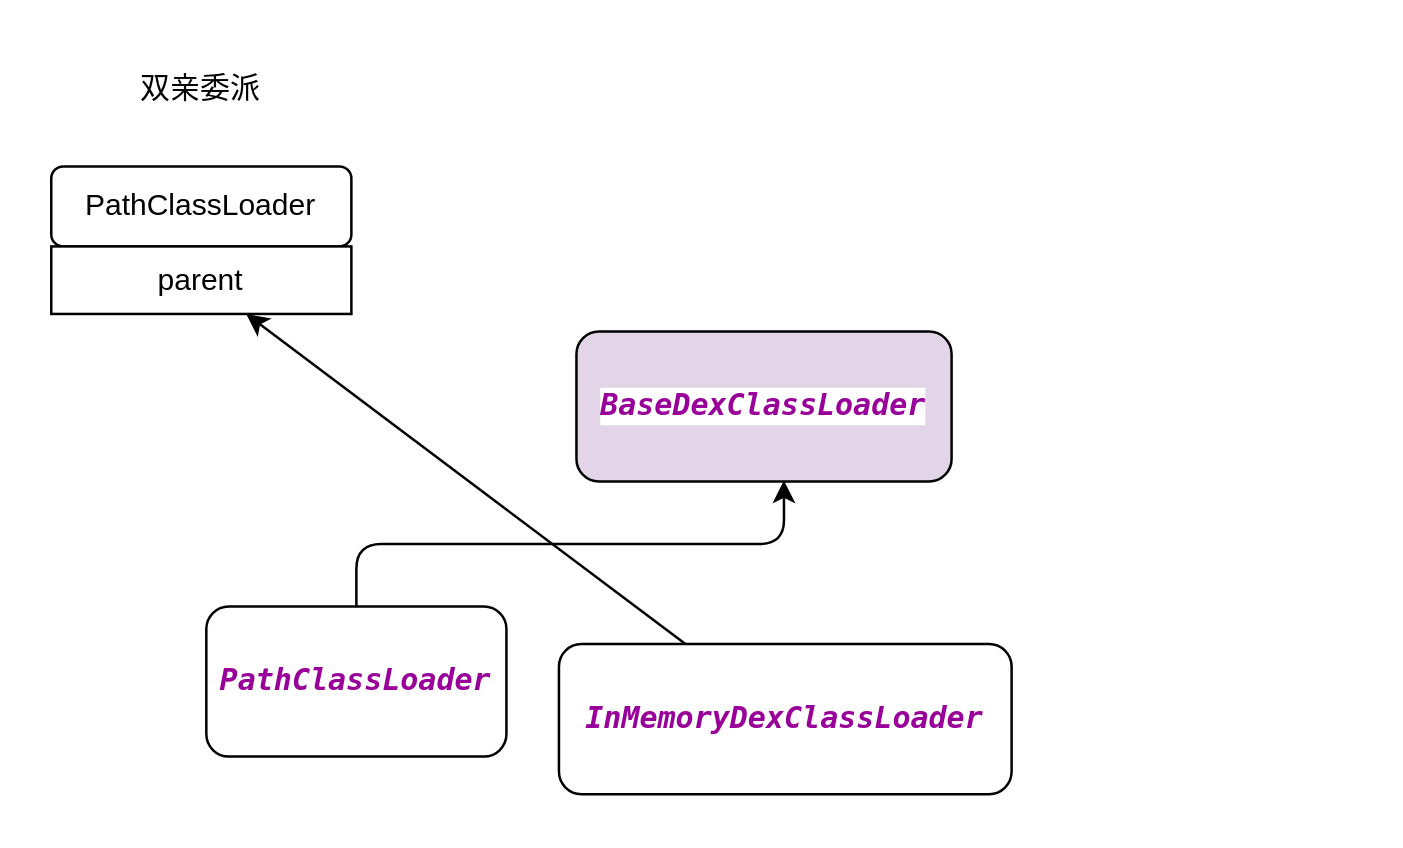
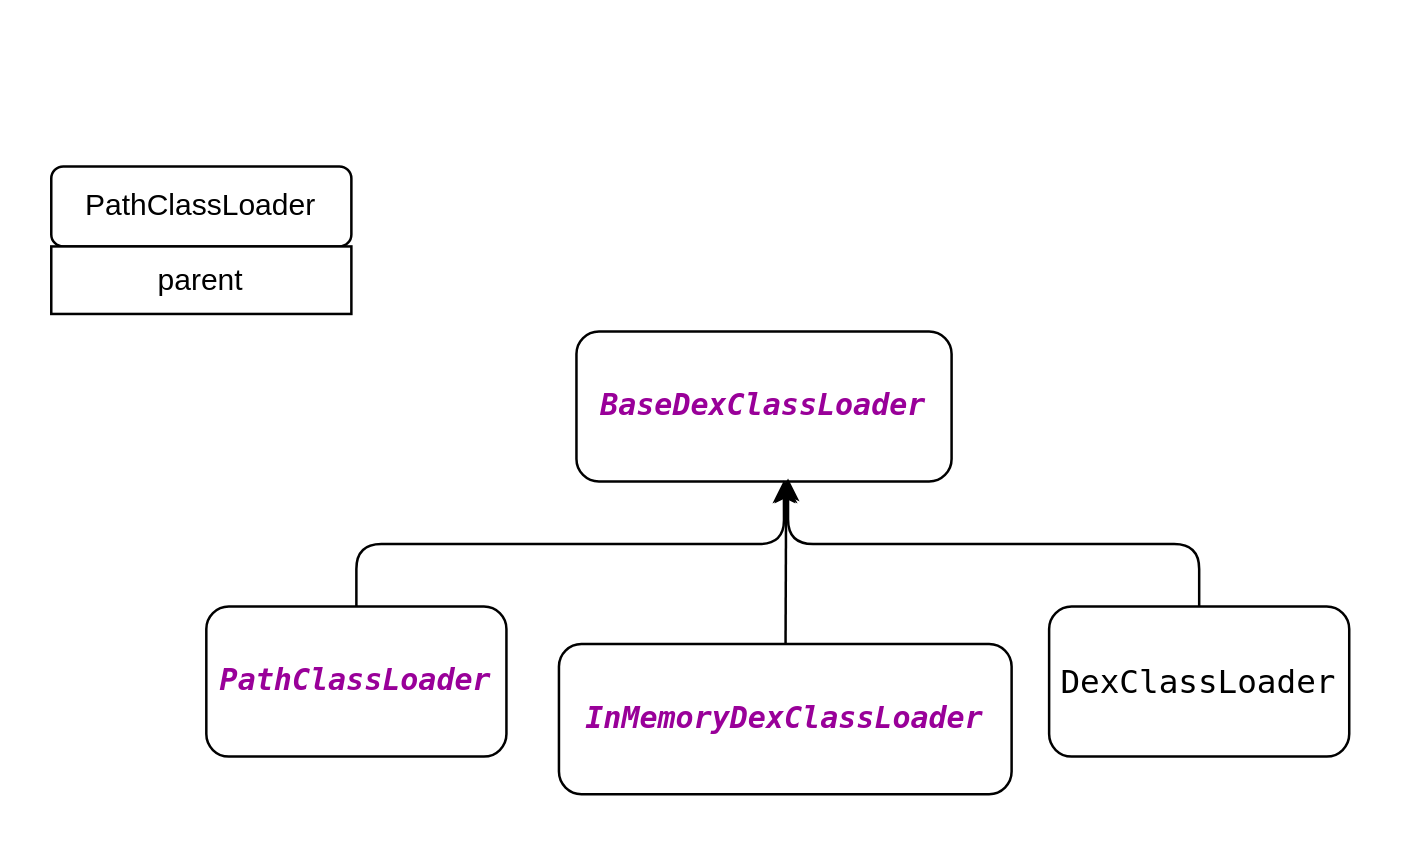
- <mxCell id="9" value="双亲委派" style="text;html=1;align=center;verticalAlign=middle;whiteSpace=wrap;rounded=0;" parent="1" vertex="1"><mxGeometry x="50" y="20" width="60" height="30" as="geometry" /></mxCell>
- <mxCell id="2" value="&lt;pre style=&quot;border: 0px; margin-top: 0px; margin-bottom: 0px; color: rgb(0, 0, 0); text-align: start; background-color: rgb(255, 255, 255);&quot;&gt;&lt;a style=&quot;text-decoration-line: none; color: rgb(153, 0, 153); font-weight: bold; font-style: italic;&quot; data-definition-place=&quot;def&quot; class=&quot;xc intelliWindow-symbol&quot; href=&quot;http://xrefandroid.com/android-8.1.0_r81/s?refs=BaseDexClassLoader&amp;amp;project=libcore&quot;&gt;BaseDexClassLoader&lt;/a&gt;&lt;/pre&gt;" style="rounded=1;whiteSpace=wrap;html=1;fillColor=#e1d5e7;" parent="1" vertex="1"><mxGeometry x="230" y="132" width="150" height="60" as="geometry" /></mxCell>
+ <mxCell id="2" value="&lt;pre style=&quot;border: 0px; margin-top: 0px; margin-bottom: 0px; color: rgb(0, 0, 0); text-align: start; background-color: rgb(255, 255, 255);&quot;&gt;&lt;a style=&quot;text-decoration-line: none; color: rgb(153, 0, 153); font-weight: bold; font-style: italic;&quot; data-definition-place=&quot;def&quot; class=&quot;xc intelliWindow-symbol&quot; href=&quot;http://xrefandroid.com/android-8.1.0_r81/s?refs=BaseDexClassLoader&amp;amp;project=libcore&quot;&gt;BaseDexClassLoader&lt;/a&gt;&lt;/pre&gt;" style="rounded=1;whiteSpace=wrap;html=1;" parent="1" vertex="1"><mxGeometry x="230" y="132" width="150" height="60" as="geometry" /></mxCell>
- <mxCell id="7" style="edgeStyle=none;html=1;" parent="1" source="3" target="11" edge="1"><mxGeometry relative="1" as="geometry" /></mxCell>
+ <mxCell id="7" style="edgeStyle=none;html=1;entryX=0.559;entryY=0.993;entryDx=0;entryDy=0;entryPerimeter=0;" parent="1" source="3" target="2" edge="1"><mxGeometry relative="1" as="geometry" /></mxCell>
+ <mxCell id="8" style="edgeStyle=orthogonalEdgeStyle;html=1;entryX=0.564;entryY=0.98;entryDx=0;entryDy=0;entryPerimeter=0;exitX=0.5;exitY=0;exitDx=0;exitDy=0;" parent="1" source="5" target="2" edge="1"><mxGeometry relative="1" as="geometry" /></mxCell>
+ <mxCell id="5" value="&lt;div style=&quot;background-color:#ffffff;color:#080808&quot;&gt;&lt;pre style=&quot;font-family:'JetBrains Mono',monospace;font-size:9.8pt;&quot;&gt;&lt;span style=&quot;color:#000000;&quot;&gt;DexClassLoader&lt;/span&gt;&lt;/pre&gt;&lt;/div&gt;" style="rounded=1;whiteSpace=wrap;html=1;" parent="1" vertex="1"><mxGeometry x="419" y="242" width="120" height="60" as="geometry" /></mxCell>
